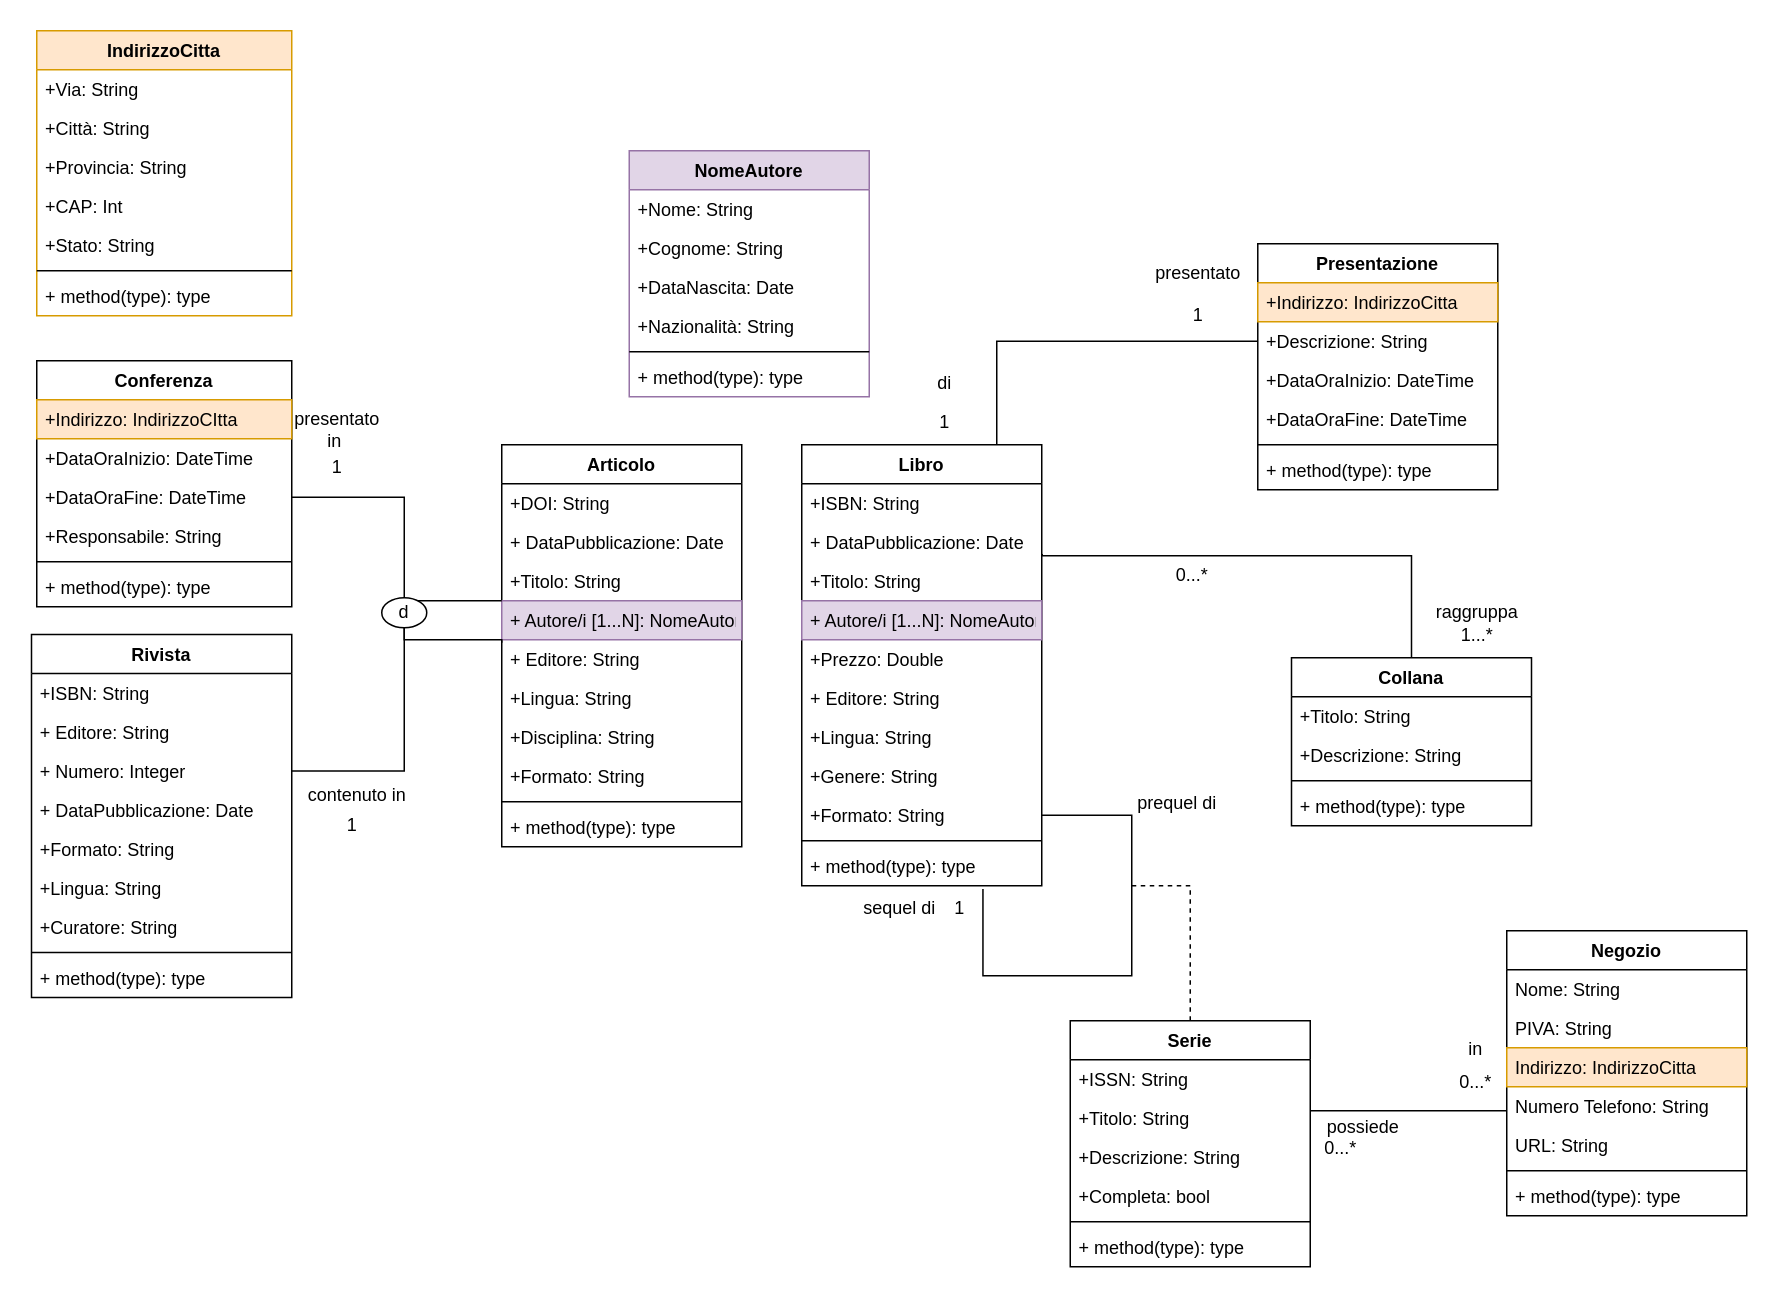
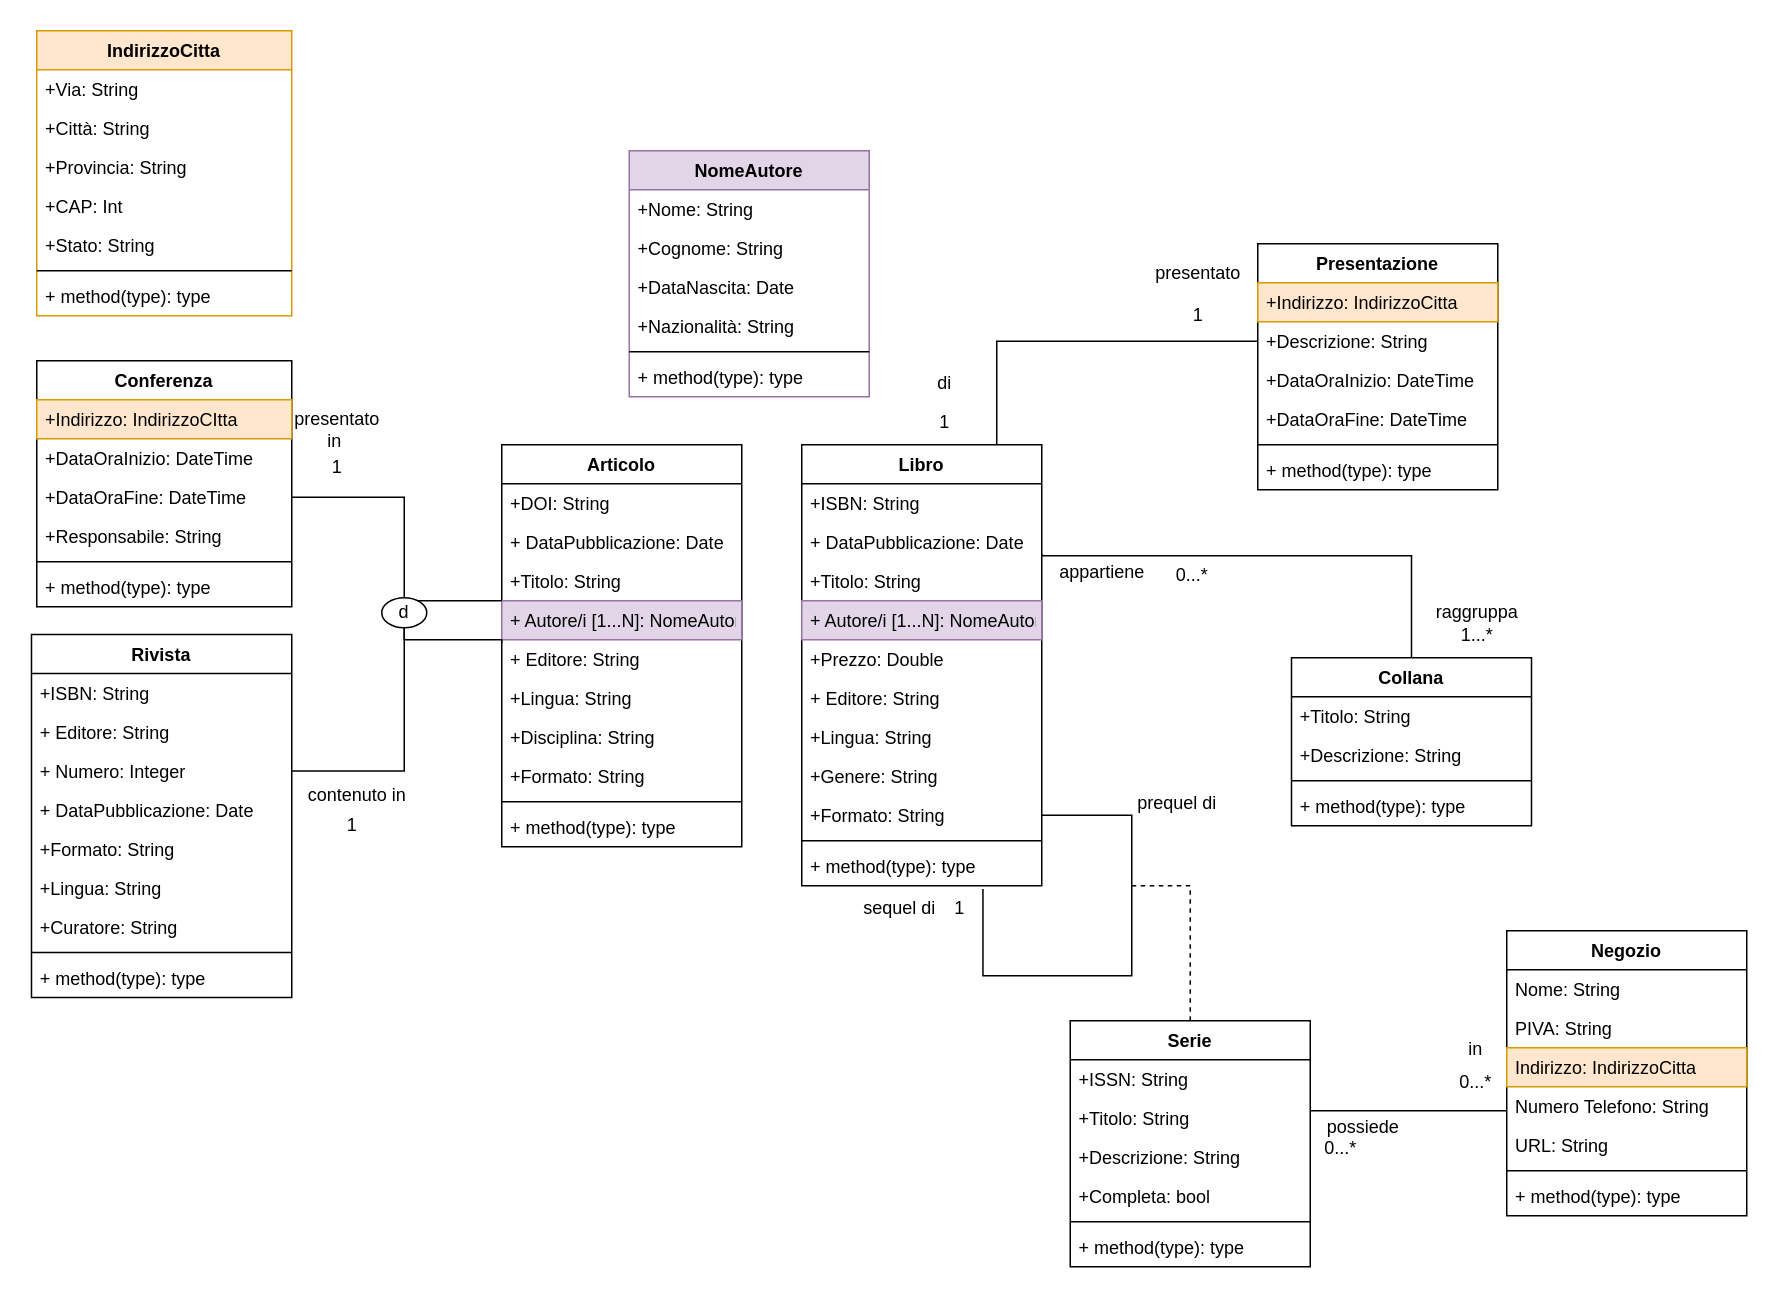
+ <mxCell id="89" value="appartiene" style="text;html=1;align=center;verticalAlign=middle;resizable=0;points=[];autosize=1;strokeColor=none;fillColor=none;" parent="1" vertex="1"><mxGeometry x="694" y="366" width="80" height="30" as="geometry" /></mxCell>
